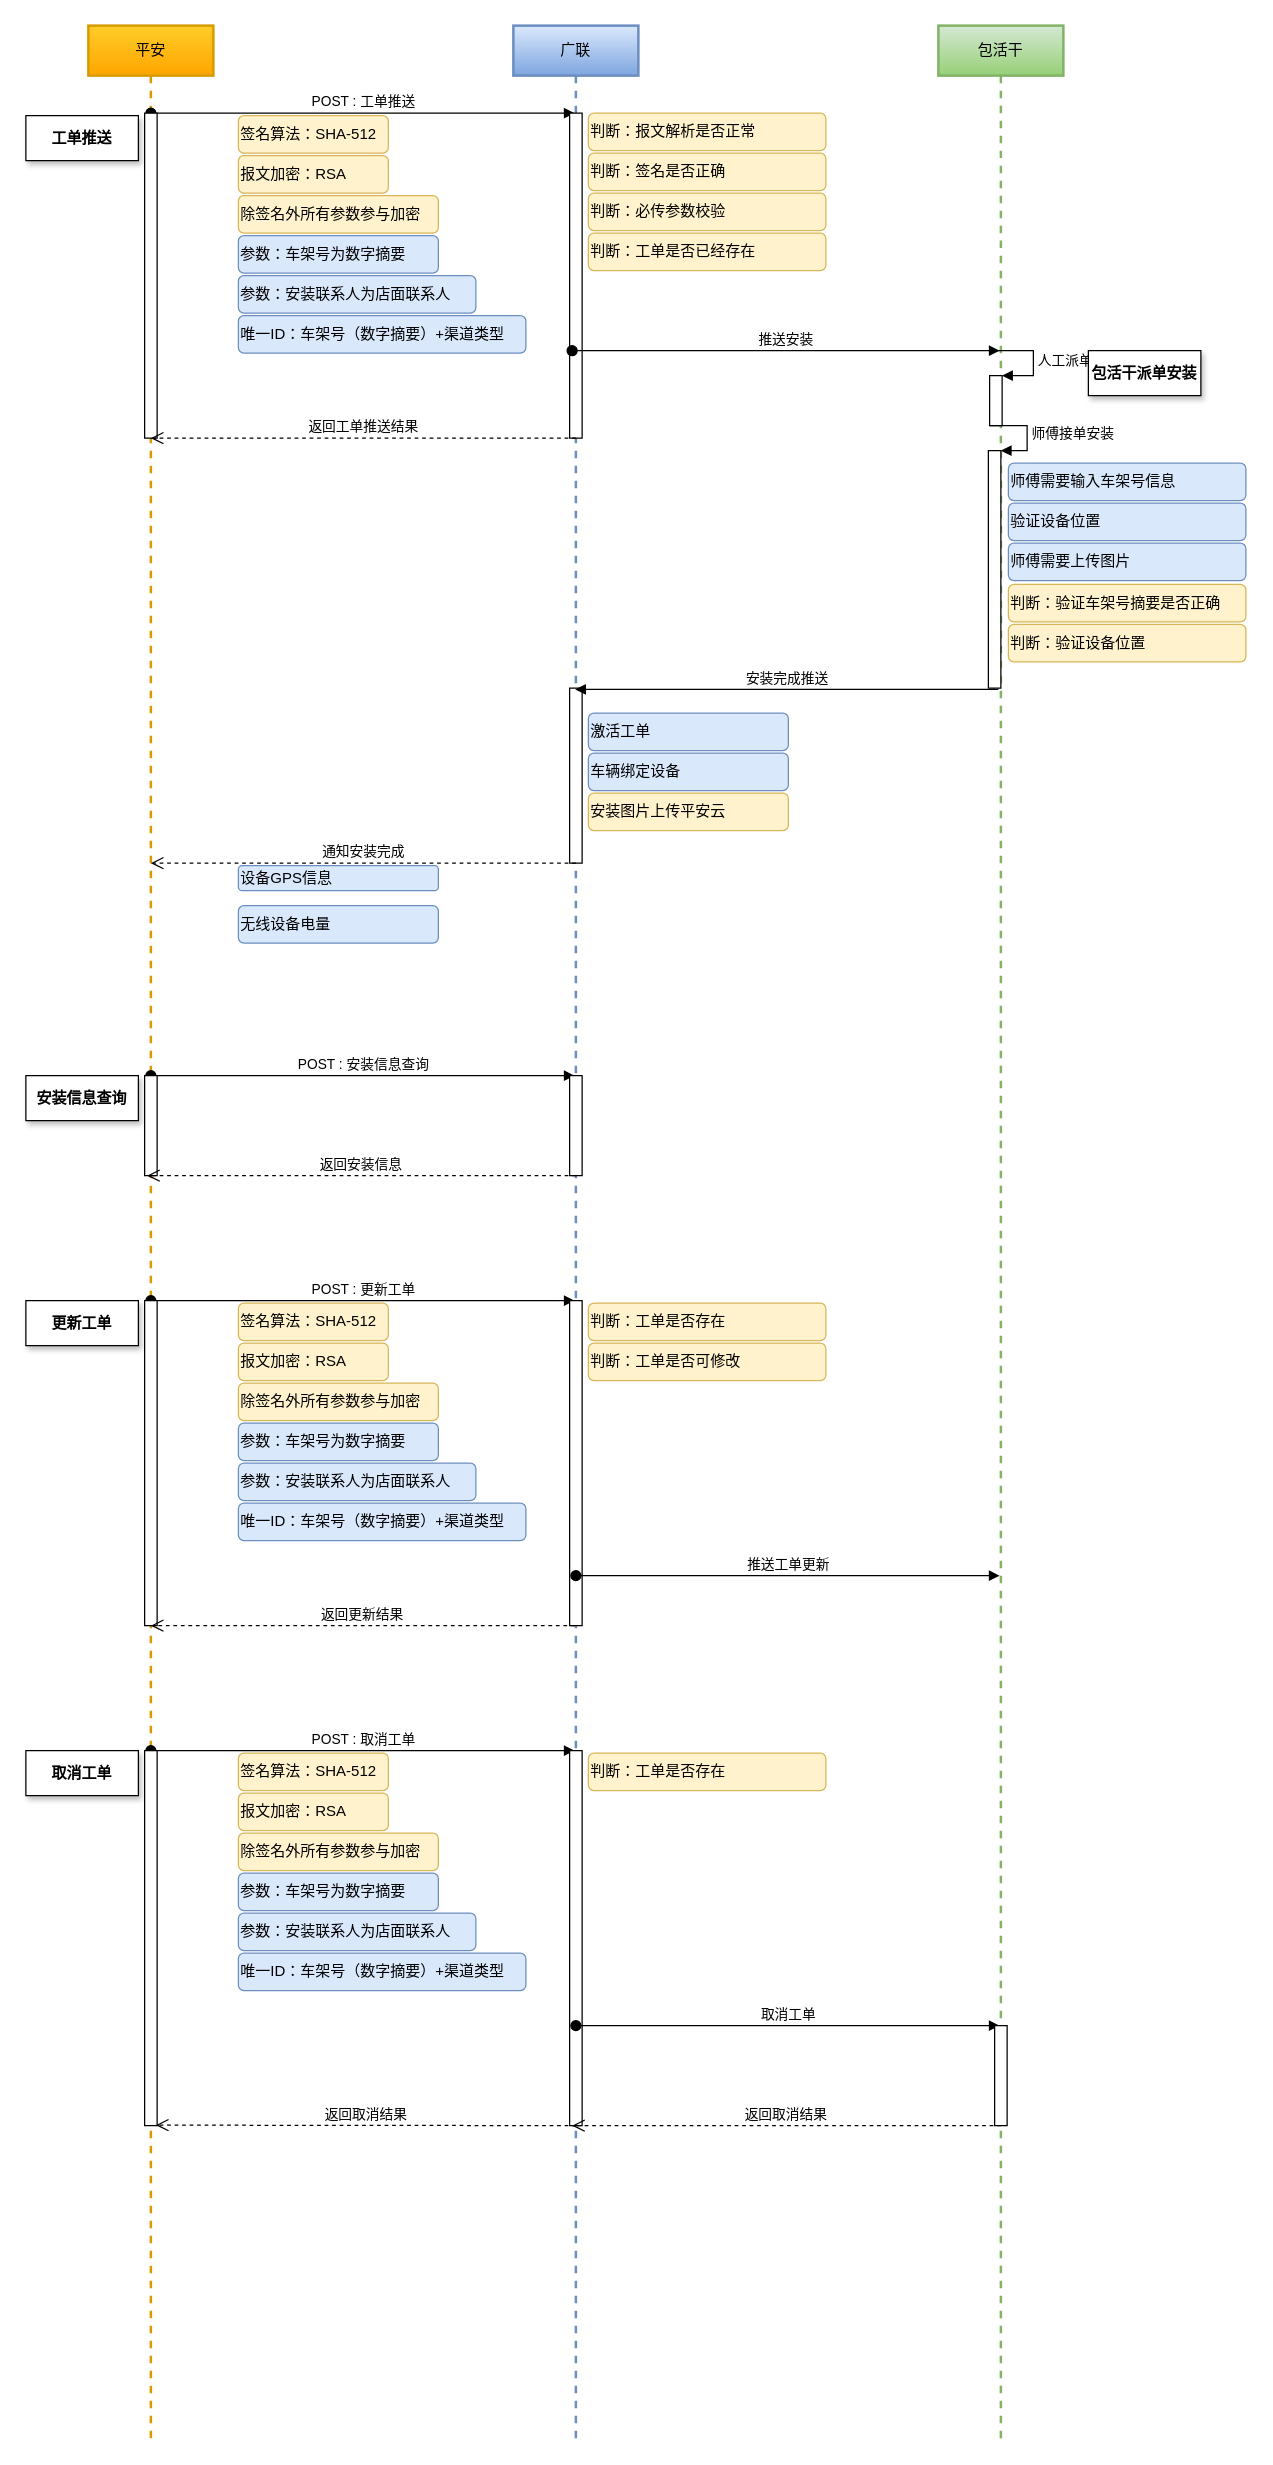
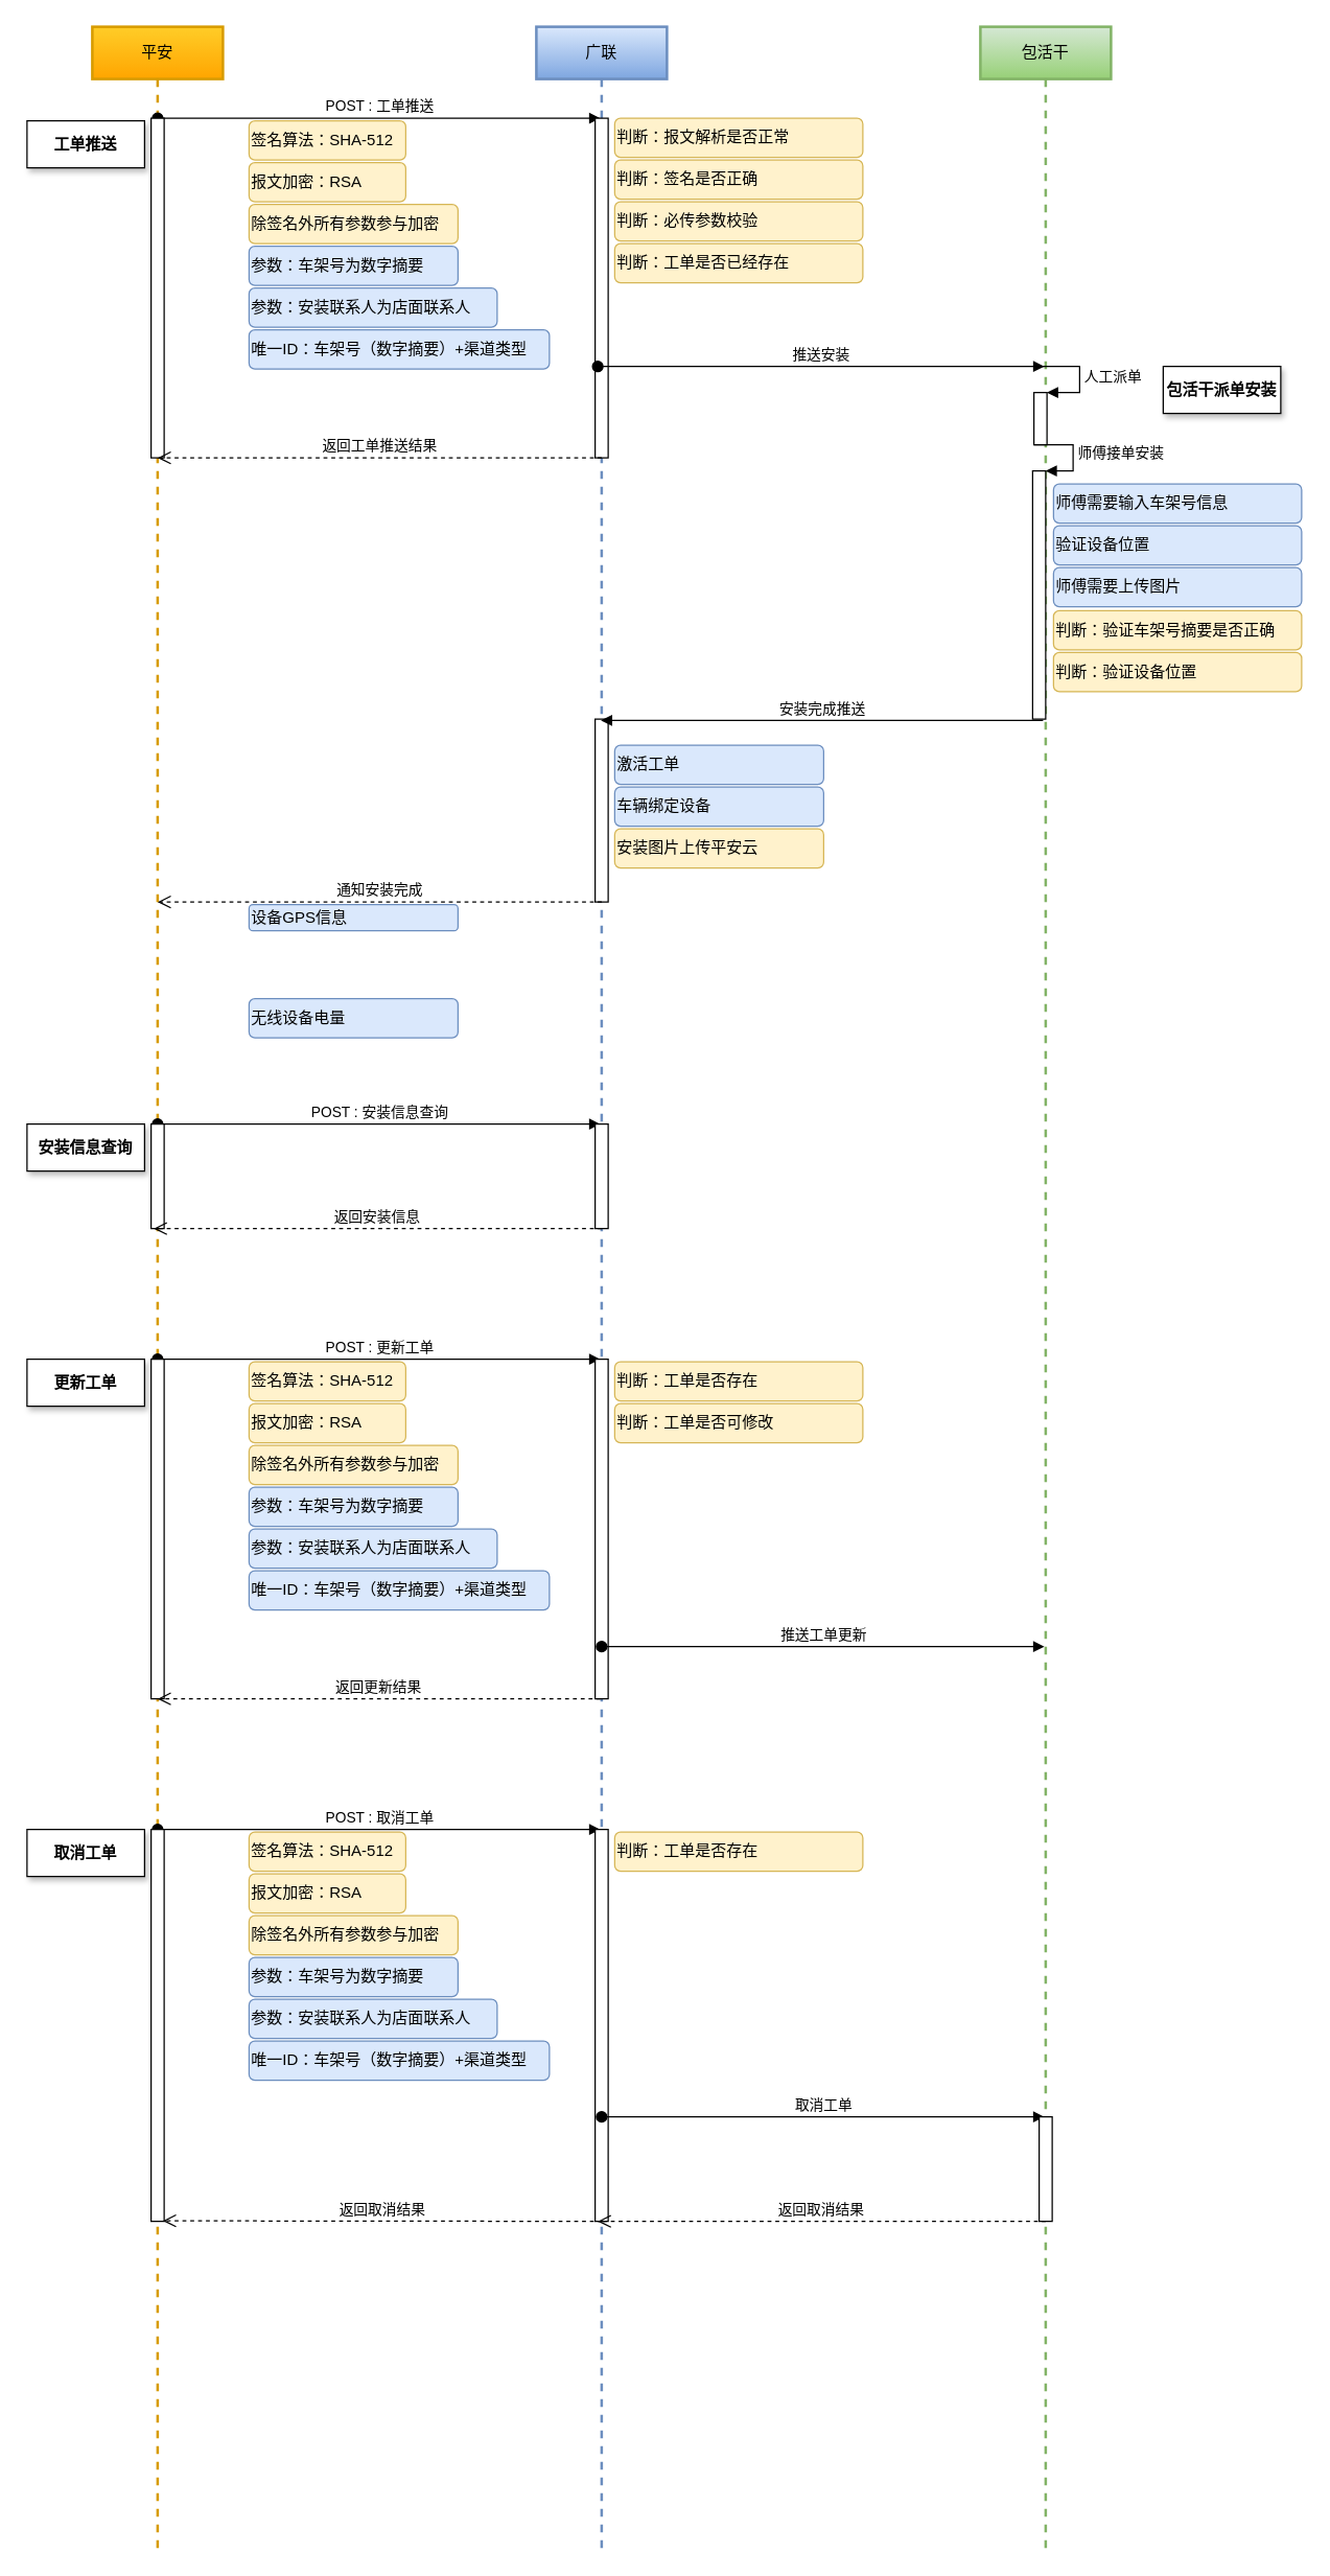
- <mxCell id="60" value="包活干派单安装" style="rounded=0;whiteSpace=wrap;html=1;align=center;fontStyle=1;shadow=1;" vertex="1" parent="1"><mxGeometry x="870" y="280" width="90" height="36" as="geometry" /></mxCell>
+ <mxCell id="60" value="包活干派单安装" style="rounded=0;whiteSpace=wrap;html=1;align=center;fontStyle=1;shadow=1;" vertex="1" parent="1"><mxGeometry x="890" y="280" width="90" height="36" as="geometry" /></mxCell>
- <mxCell id="72" value="无线设备电量" style="rounded=1;whiteSpace=wrap;html=1;fillColor=#dae8fc;strokeColor=#6c8ebf;align=left;" vertex="1" parent="1"><mxGeometry x="190" y="724" width="160" height="30" as="geometry" /></mxCell>
+ <mxCell id="72" value="无线设备电量" style="rounded=1;whiteSpace=wrap;html=1;fillColor=#dae8fc;strokeColor=#6c8ebf;align=left;" vertex="1" parent="1"><mxGeometry x="190" y="764" width="160" height="30" as="geometry" /></mxCell>
